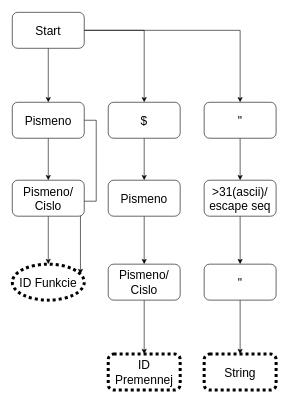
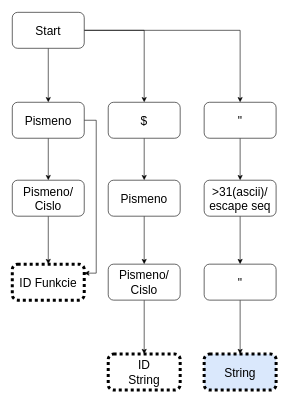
- <mxCell id="6" value="ID Funkcie&lt;br&gt;" style="ellipse;whiteSpace=wrap;html=1;fontSize=20;dashed=1;dashPattern=1 1;strokeWidth=5;" parent="1" vertex="1"><mxGeometry x="20" y="440" width="120" height="60" as="geometry" /></mxCell>
+ <mxCell id="6" value="ID Funkcie&lt;br&gt;" style="rounded=1;whiteSpace=wrap;html=1;fontSize=20;dashed=1;dashPattern=1 1;strokeWidth=5;" parent="1" vertex="1"><mxGeometry x="20" y="440" width="120" height="60" as="geometry" /></mxCell>
- <mxCell id="18" value="ID&lt;br&gt;Premennej" style="rounded=1;whiteSpace=wrap;html=1;strokeWidth=5;fontSize=20;dashed=1;dashPattern=1 1;" vertex="1" parent="1"><mxGeometry x="180" y="590" width="120" height="60" as="geometry" /></mxCell>
+ <mxCell id="18" value="ID&lt;br&gt;String" style="rounded=1;whiteSpace=wrap;html=1;strokeWidth=5;fontSize=20;dashed=1;dashPattern=1 1;" vertex="1" parent="1"><mxGeometry x="180" y="590" width="120" height="60" as="geometry" /></mxCell>
- <mxCell id="19" value="String" style="rounded=1;whiteSpace=wrap;html=1;dashed=1;dashPattern=1 1;strokeWidth=5;fontSize=20;" vertex="1" parent="1"><mxGeometry x="340" y="590" width="120" height="60" as="geometry" /></mxCell>
+ <mxCell id="19" value="String" style="rounded=1;whiteSpace=wrap;html=1;dashed=1;dashPattern=1 1;strokeWidth=5;fontSize=20;fillColor=#dae8fc;" vertex="1" parent="1"><mxGeometry x="340" y="590" width="120" height="60" as="geometry" /></mxCell>
